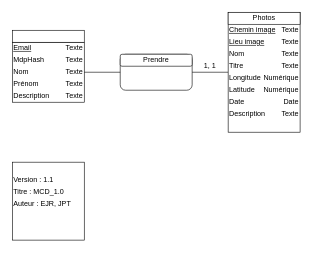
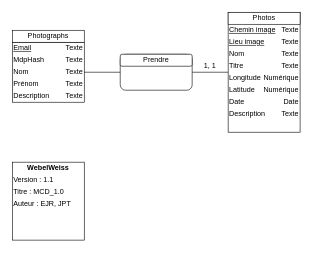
+ <mxCell id="5" value="Photographs" style="text;html=1;strokeColor=none;fillColor=none;align=center;verticalAlign=middle;whiteSpace=wrap;rounded=0;" parent="2" vertex="1"><mxGeometry width="120" height="20" as="geometry" /></mxCell>
+ <mxCell id="22" value="&lt;b&gt;WebelWeiss&lt;/b&gt;" style="text;html=1;strokeColor=none;fillColor=none;align=center;verticalAlign=middle;whiteSpace=wrap;rounded=0;" parent="1" vertex="1"><mxGeometry x="20" y="270" width="120" height="20" as="geometry" /></mxCell>
